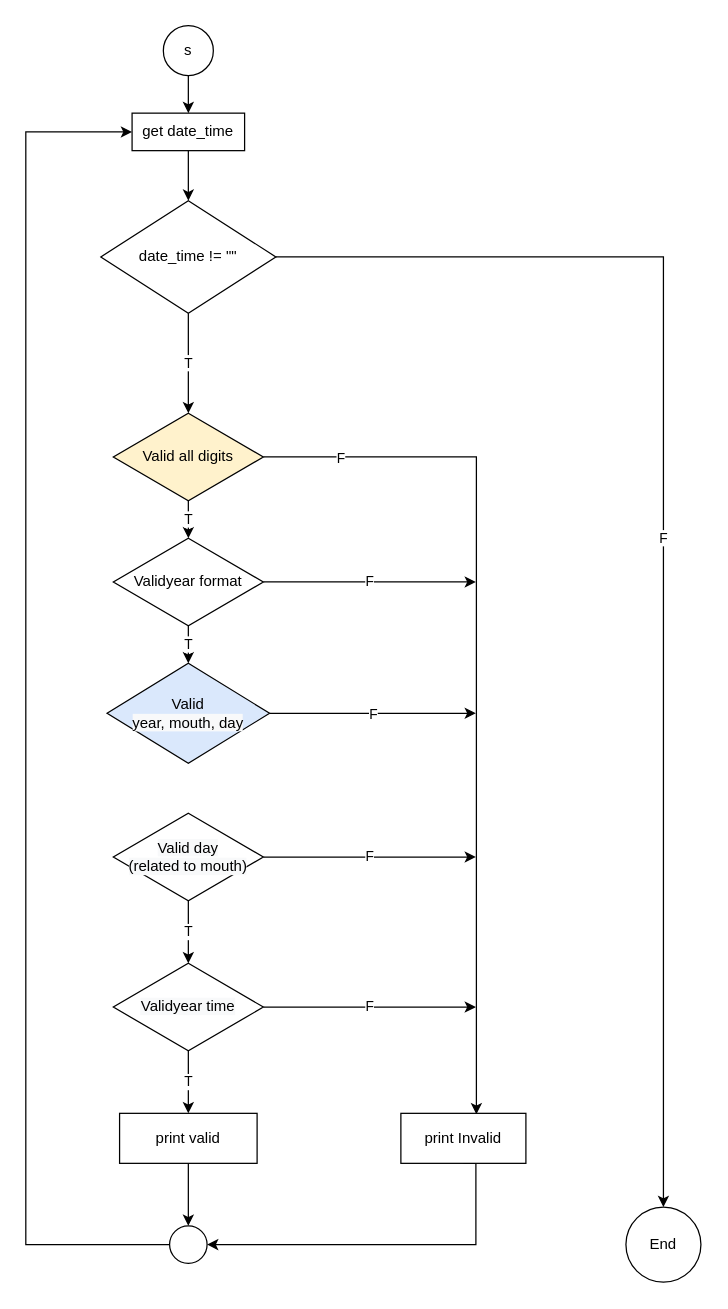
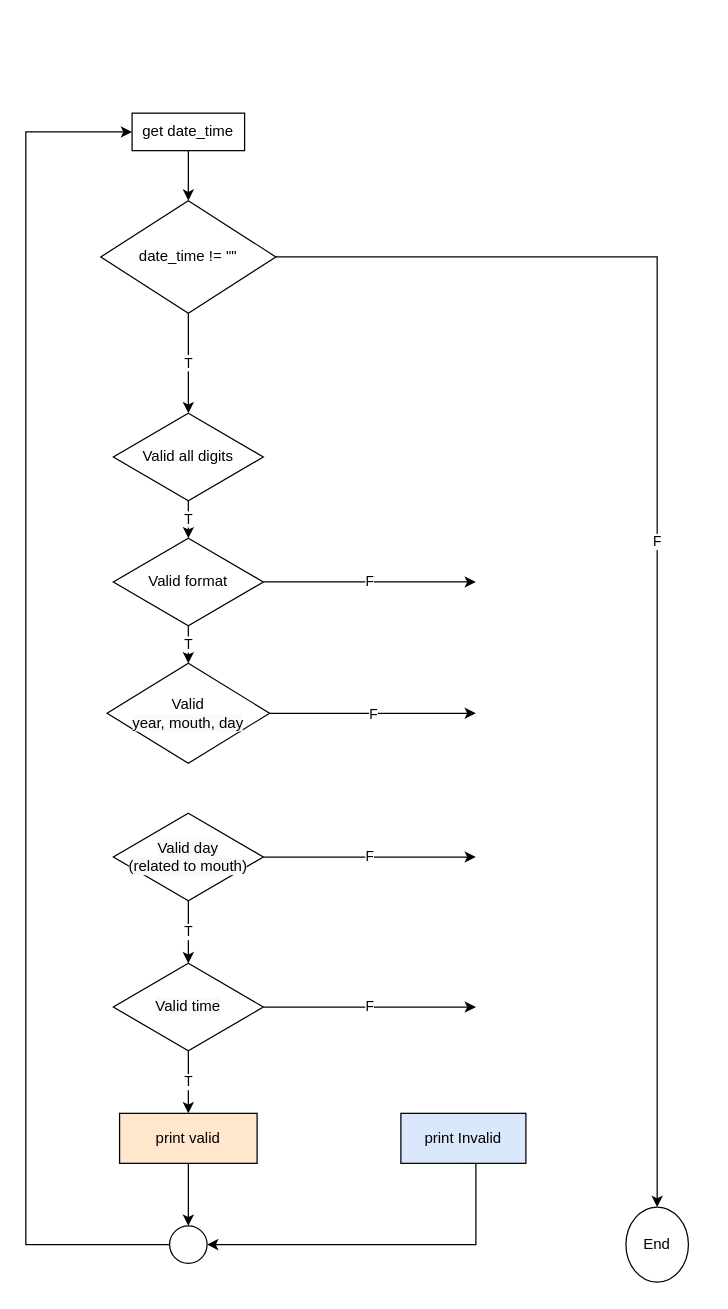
- <mxCell id="3" value="s" style="ellipse;whiteSpace=wrap;html=1;aspect=fixed;" vertex="1" parent="1"><mxGeometry x="130" y="20" width="40" height="40" as="geometry" /></mxCell>
- <mxCell id="2" style="edgeStyle=orthogonalEdgeStyle;rounded=0;orthogonalLoop=1;jettySize=auto;html=1;exitX=0.5;exitY=1;exitDx=0;exitDy=0;entryX=0.5;entryY=0;entryDx=0;entryDy=0;" edge="1" parent="1" source="3" target="5"><mxGeometry relative="1" as="geometry" /></mxCell>
- <mxCell id="14" value="Valid all digits" style="rhombus;whiteSpace=wrap;html=1;fillColor=#fff2cc;" vertex="1" parent="1"><mxGeometry x="90" y="330" width="120" height="70" as="geometry" /></mxCell>
+ <mxCell id="14" value="Valid all digits" style="rhombus;whiteSpace=wrap;html=1;" vertex="1" parent="1"><mxGeometry x="90" y="330" width="120" height="70" as="geometry" /></mxCell>
- <mxCell id="17" value="Validyear format" style="rhombus;whiteSpace=wrap;html=1;" vertex="1" parent="1"><mxGeometry x="90" y="430" width="120" height="70" as="geometry" /></mxCell>
+ <mxCell id="17" value="Valid format" style="rhombus;whiteSpace=wrap;html=1;" vertex="1" parent="1"><mxGeometry x="90" y="430" width="120" height="70" as="geometry" /></mxCell>
- <mxCell id="12" style="edgeStyle=orthogonalEdgeStyle;rounded=0;orthogonalLoop=1;jettySize=auto;html=1;exitX=1;exitY=0.5;exitDx=0;exitDy=0;entryX=0.604;entryY=0.02;entryDx=0;entryDy=0;entryPerimeter=0;" edge="1" parent="1" source="14" target="29"><mxGeometry relative="1" as="geometry" /></mxCell>
- <mxCell id="13" value="F" style="edgeLabel;html=1;align=center;verticalAlign=middle;resizable=0;points=[];" vertex="1" connectable="0" parent="12"><mxGeometry x="-0.825" relative="1" as="geometry"><mxPoint as="offset" /></mxGeometry></mxCell>
- <mxCell id="19" value="&lt;font face=&quot;helvetica&quot;&gt;Valid&lt;/font&gt;&lt;br style=&quot;color: rgb(0 , 0 , 0) ; font-family: &amp;#34;helvetica&amp;#34; ; font-size: 12px ; font-style: normal ; font-weight: 400 ; letter-spacing: normal ; text-align: center ; text-indent: 0px ; text-transform: none ; word-spacing: 0px ; background-color: rgb(248 , 249 , 250)&quot;&gt;&lt;span style=&quot;color: rgb(0 , 0 , 0) ; font-family: &amp;#34;helvetica&amp;#34; ; font-size: 12px ; font-style: normal ; font-weight: 400 ; letter-spacing: normal ; text-align: center ; text-indent: 0px ; text-transform: none ; word-spacing: 0px ; background-color: rgb(248 , 249 , 250) ; display: inline ; float: none&quot;&gt;year, mouth, day&lt;/span&gt;" style="rhombus;whiteSpace=wrap;html=1;fillColor=#dae8fc;" vertex="1" parent="1"><mxGeometry x="85" y="530" width="130" height="80" as="geometry" /></mxCell>
+ <mxCell id="19" value="&lt;font face=&quot;helvetica&quot;&gt;Valid&lt;/font&gt;&lt;br style=&quot;color: rgb(0 , 0 , 0) ; font-family: &amp;#34;helvetica&amp;#34; ; font-size: 12px ; font-style: normal ; font-weight: 400 ; letter-spacing: normal ; text-align: center ; text-indent: 0px ; text-transform: none ; word-spacing: 0px ; background-color: rgb(248 , 249 , 250)&quot;&gt;&lt;span style=&quot;color: rgb(0 , 0 , 0) ; font-family: &amp;#34;helvetica&amp;#34; ; font-size: 12px ; font-style: normal ; font-weight: 400 ; letter-spacing: normal ; text-align: center ; text-indent: 0px ; text-transform: none ; word-spacing: 0px ; background-color: rgb(248 , 249 , 250) ; display: inline ; float: none&quot;&gt;year, mouth, day&lt;/span&gt;" style="rhombus;whiteSpace=wrap;html=1;" vertex="1" parent="1"><mxGeometry x="85" y="530" width="130" height="80" as="geometry" /></mxCell>
- <mxCell id="25" value="&lt;span style=&quot;color: rgb(0 , 0 , 0) ; font-family: &amp;#34;helvetica&amp;#34; ; font-size: 12px ; font-style: normal ; font-weight: 400 ; letter-spacing: normal ; text-align: center ; text-indent: 0px ; text-transform: none ; word-spacing: 0px ; background-color: rgb(248 , 249 , 250) ; display: inline ; float: none&quot;&gt;Validyear time&lt;/span&gt;" style="rhombus;whiteSpace=wrap;html=1;" vertex="1" parent="1"><mxGeometry x="90" y="770" width="120" height="70" as="geometry" /></mxCell>
+ <mxCell id="25" value="&lt;span style=&quot;color: rgb(0 , 0 , 0) ; font-family: &amp;#34;helvetica&amp;#34; ; font-size: 12px ; font-style: normal ; font-weight: 400 ; letter-spacing: normal ; text-align: center ; text-indent: 0px ; text-transform: none ; word-spacing: 0px ; background-color: rgb(248 , 249 , 250) ; display: inline ; float: none&quot;&gt;Valid time&lt;/span&gt;" style="rhombus;whiteSpace=wrap;html=1;" vertex="1" parent="1"><mxGeometry x="90" y="770" width="120" height="70" as="geometry" /></mxCell>
- <mxCell id="10" value="print valid" style="rounded=0;whiteSpace=wrap;html=1;" vertex="1" parent="1"><mxGeometry x="95" y="890" width="110" height="40" as="geometry" /></mxCell>
+ <mxCell id="10" value="print valid" style="rounded=0;whiteSpace=wrap;html=1;fillColor=#ffe6cc;" vertex="1" parent="1"><mxGeometry x="95" y="890" width="110" height="40" as="geometry" /></mxCell>
- <mxCell id="29" value="print Invalid" style="rounded=0;whiteSpace=wrap;html=1;" vertex="1" parent="1"><mxGeometry x="320" y="890" width="100" height="40" as="geometry" /></mxCell>
+ <mxCell id="29" value="print Invalid" style="rounded=0;whiteSpace=wrap;html=1;fillColor=#dae8fc;" vertex="1" parent="1"><mxGeometry x="320" y="890" width="100" height="40" as="geometry" /></mxCell>
- <mxCell id="30" value="End" style="ellipse;whiteSpace=wrap;html=1;aspect=fixed;" vertex="1" parent="1"><mxGeometry x="500" y="965" width="60" height="60" as="geometry" /></mxCell>
+ <mxCell id="30" value="End" style="ellipse;whiteSpace=wrap;html=1;aspect=fixed;" vertex="1" parent="1"><mxGeometry x="500" y="965" width="50" height="60" as="geometry" /></mxCell>
